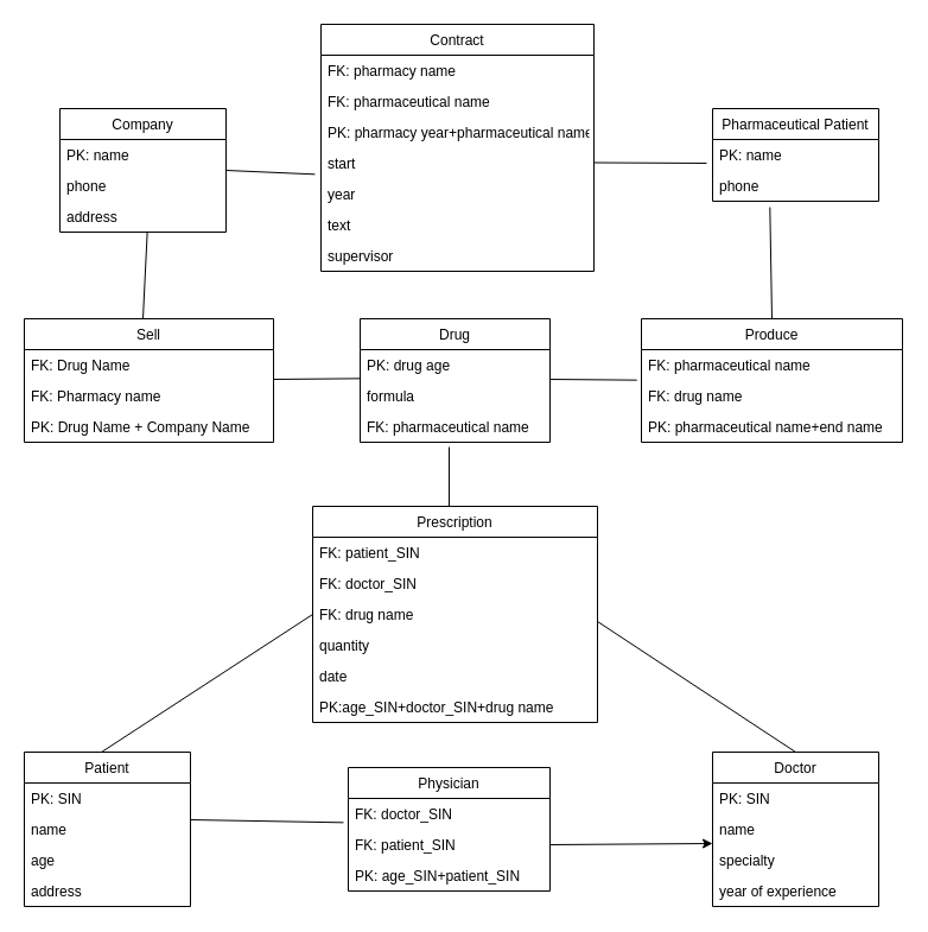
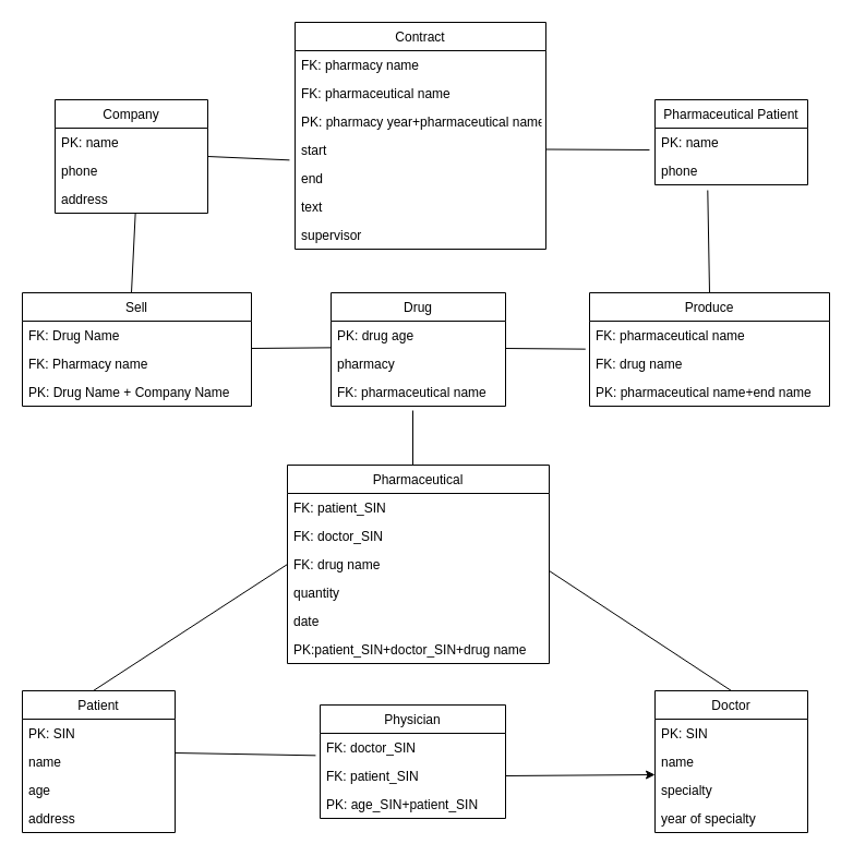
- <mxCell id="11" value="year" style="text;strokeColor=none;fillColor=none;align=left;verticalAlign=top;spacingLeft=4;spacingRight=4;overflow=hidden;rotatable=0;points=[[0,0.5],[1,0.5]];portConstraint=eastwest;" vertex="1" parent="6"><mxGeometry y="130" width="230" height="26" as="geometry" /></mxCell>
+ <mxCell id="11" value="end" style="text;strokeColor=none;fillColor=none;align=left;verticalAlign=top;spacingLeft=4;spacingRight=4;overflow=hidden;rotatable=0;points=[[0,0.5],[1,0.5]];portConstraint=eastwest;" vertex="1" parent="6"><mxGeometry y="130" width="230" height="26" as="geometry" /></mxCell>
- <mxCell id="23" value="formula" style="text;strokeColor=none;fillColor=none;align=left;verticalAlign=top;spacingLeft=4;spacingRight=4;overflow=hidden;rotatable=0;points=[[0,0.5],[1,0.5]];portConstraint=eastwest;" vertex="1" parent="21"><mxGeometry y="52" width="160" height="26" as="geometry" /></mxCell>
+ <mxCell id="23" value="pharmacy" style="text;strokeColor=none;fillColor=none;align=left;verticalAlign=top;spacingLeft=4;spacingRight=4;overflow=hidden;rotatable=0;points=[[0,0.5],[1,0.5]];portConstraint=eastwest;" vertex="1" parent="21"><mxGeometry y="52" width="160" height="26" as="geometry" /></mxCell>
- <mxCell id="29" value="Prescription" style="swimlane;fontStyle=0;childLayout=stackLayout;horizontal=1;startSize=26;fillColor=none;horizontalStack=0;resizeParent=1;resizeParentMax=0;resizeLast=0;collapsible=1;marginBottom=0;" vertex="1" parent="1"><mxGeometry x="263" y="426" width="240" height="182" as="geometry" /></mxCell>
+ <mxCell id="29" value="Pharmaceutical" style="swimlane;fontStyle=0;childLayout=stackLayout;horizontal=1;startSize=26;fillColor=none;horizontalStack=0;resizeParent=1;resizeParentMax=0;resizeLast=0;collapsible=1;marginBottom=0;" vertex="1" parent="1"><mxGeometry x="263" y="426" width="240" height="182" as="geometry" /></mxCell>
- <mxCell id="35" value="PK:age_SIN+doctor_SIN+drug name" style="text;strokeColor=none;fillColor=none;align=left;verticalAlign=top;spacingLeft=4;spacingRight=4;overflow=hidden;rotatable=0;points=[[0,0.5],[1,0.5]];portConstraint=eastwest;" vertex="1" parent="29"><mxGeometry y="156" width="240" height="26" as="geometry" /></mxCell>
+ <mxCell id="35" value="PK:patient_SIN+doctor_SIN+drug name" style="text;strokeColor=none;fillColor=none;align=left;verticalAlign=top;spacingLeft=4;spacingRight=4;overflow=hidden;rotatable=0;points=[[0,0.5],[1,0.5]];portConstraint=eastwest;" vertex="1" parent="29"><mxGeometry y="156" width="240" height="26" as="geometry" /></mxCell>
- <mxCell id="49" value="year of experience" style="text;strokeColor=none;fillColor=none;align=left;verticalAlign=top;spacingLeft=4;spacingRight=4;overflow=hidden;rotatable=0;points=[[0,0.5],[1,0.5]];portConstraint=eastwest;" vertex="1" parent="45"><mxGeometry y="104" width="140" height="26" as="geometry" /></mxCell>
+ <mxCell id="49" value="year of specialty" style="text;strokeColor=none;fillColor=none;align=left;verticalAlign=top;spacingLeft=4;spacingRight=4;overflow=hidden;rotatable=0;points=[[0,0.5],[1,0.5]];portConstraint=eastwest;" vertex="1" parent="45"><mxGeometry y="104" width="140" height="26" as="geometry" /></mxCell>
